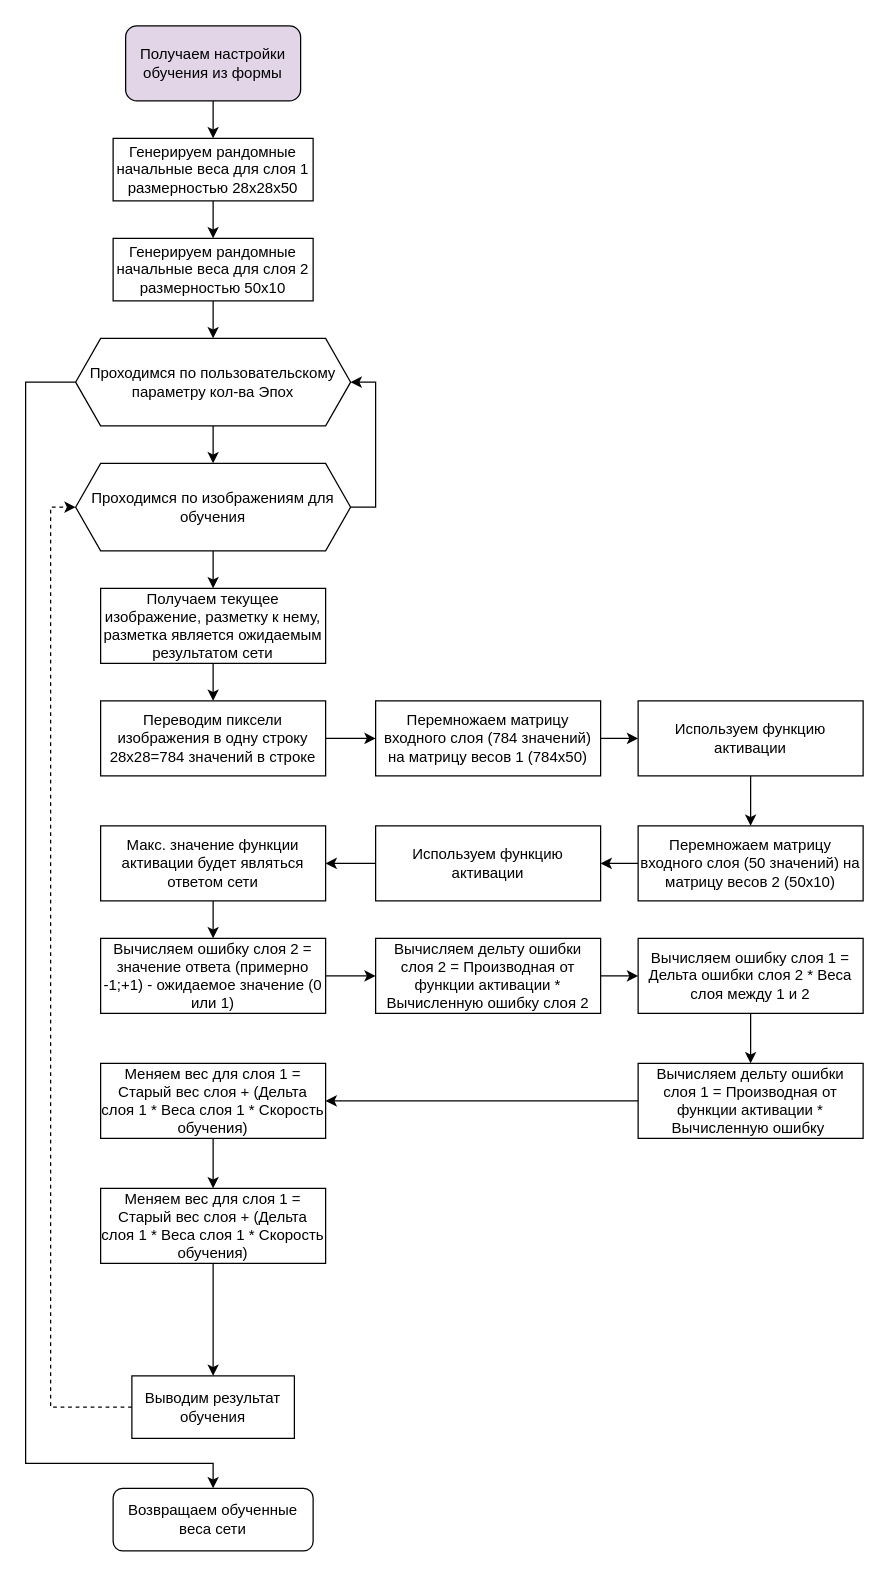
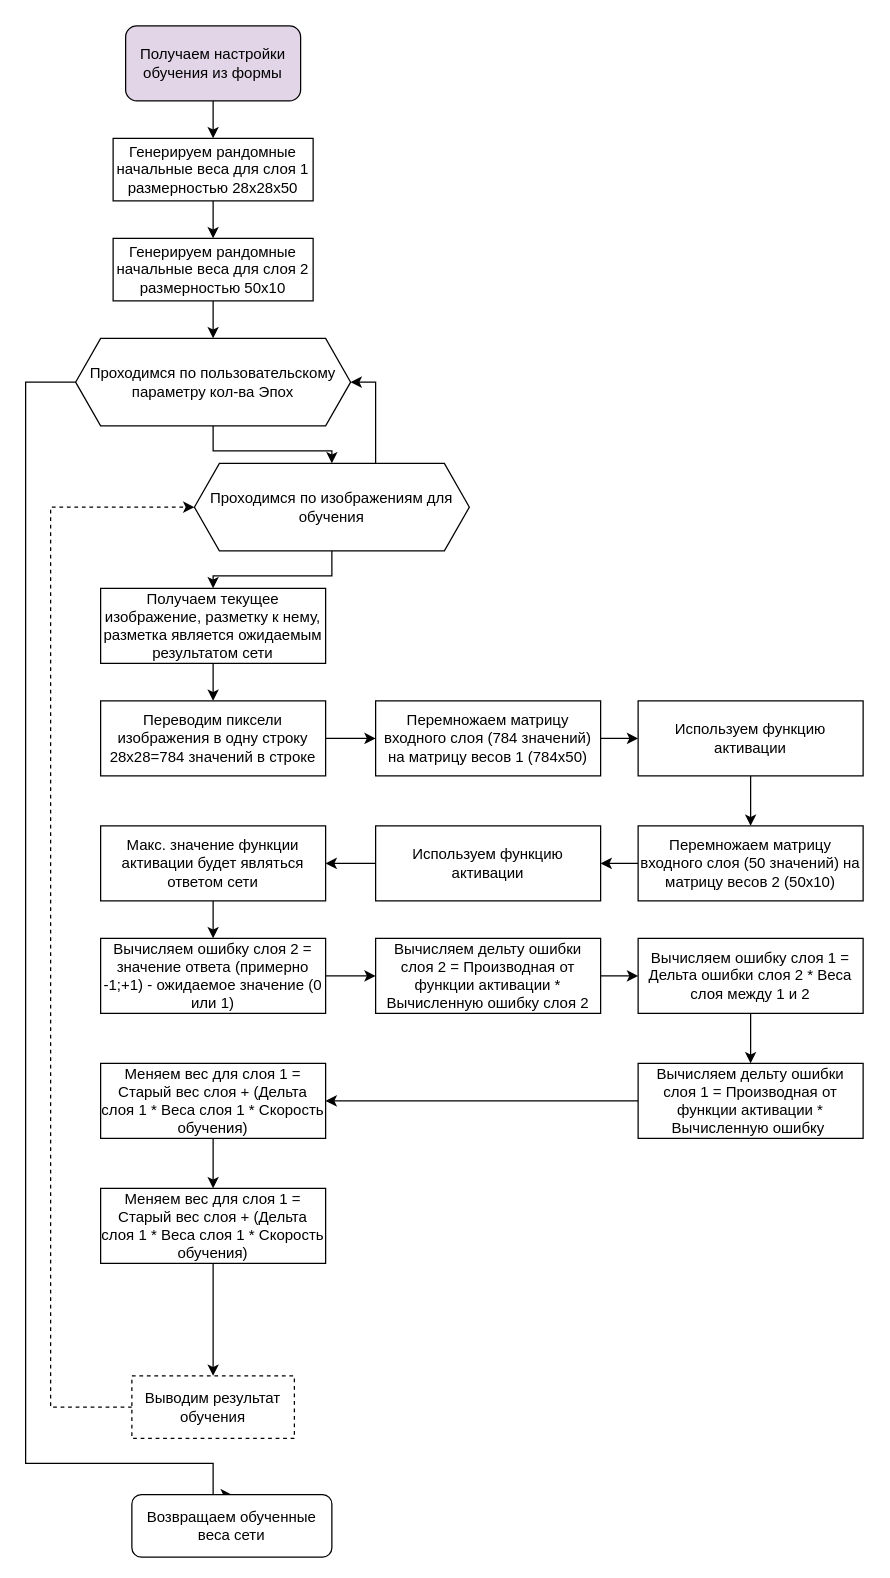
- <mxCell id="11" value="Проходимся по изображениям для обучения" style="shape=hexagon;perimeter=hexagonPerimeter2;whiteSpace=wrap;html=1;fixedSize=1;" parent="1" vertex="1"><mxGeometry x="60" y="370" width="220" height="70" as="geometry" /></mxCell>
+ <mxCell id="11" value="Проходимся по изображениям для обучения" style="shape=hexagon;perimeter=hexagonPerimeter2;whiteSpace=wrap;html=1;fixedSize=1;" parent="1" vertex="1"><mxGeometry x="155" y="370" width="220" height="70" as="geometry" /></mxCell>
- <mxCell id="25" value="Выводим результат обучения" style="rounded=0;whiteSpace=wrap;html=1;" parent="1" vertex="1"><mxGeometry x="105" y="1100" width="130" height="50" as="geometry" /></mxCell>
+ <mxCell id="25" value="Выводим результат обучения" style="rounded=0;whiteSpace=wrap;html=1;dashed=1;" parent="1" vertex="1"><mxGeometry x="105" y="1100" width="130" height="50" as="geometry" /></mxCell>
- <mxCell id="26" value="Возвращаем обученные веса сети" style="rounded=1;whiteSpace=wrap;html=1;" parent="1" vertex="1"><mxGeometry x="90" y="1190" width="160" height="50" as="geometry" /></mxCell>
+ <mxCell id="26" value="Возвращаем обученные веса сети" style="rounded=1;whiteSpace=wrap;html=1;" parent="1" vertex="1"><mxGeometry x="105" y="1195" width="160" height="50" as="geometry" /></mxCell>
